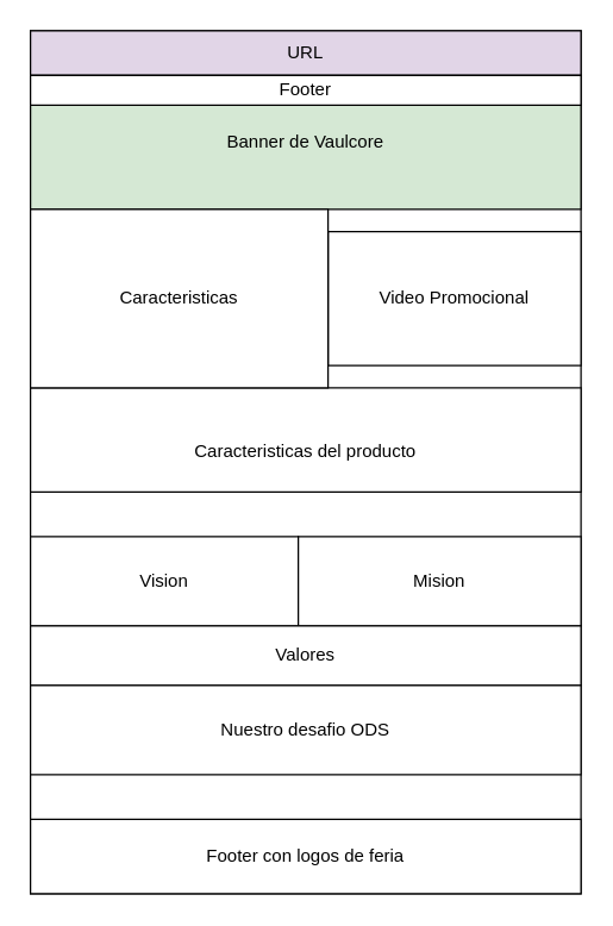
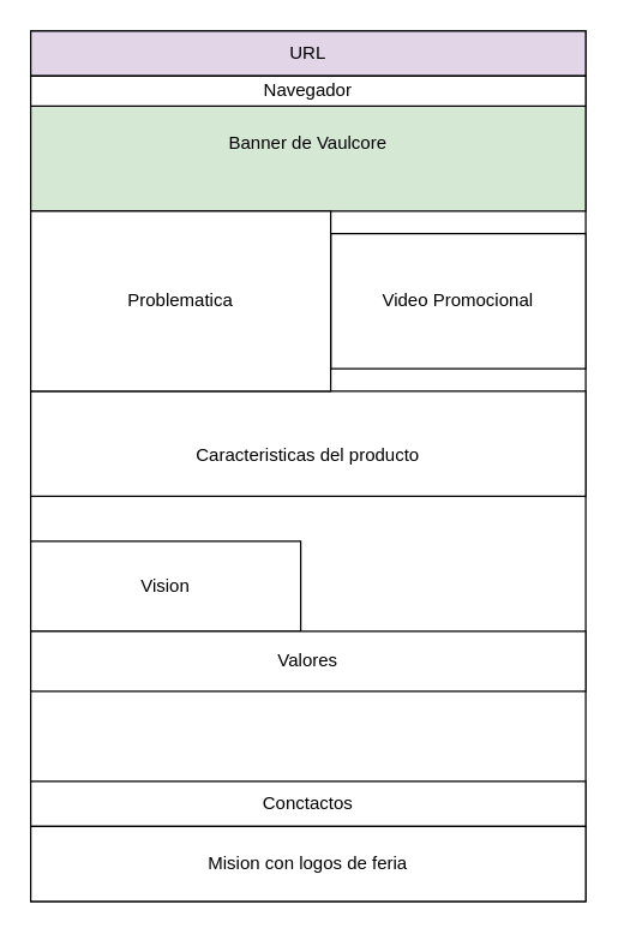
- <mxCell id="14" value="Footer" style="rounded=0;whiteSpace=wrap;html=1;" vertex="1" parent="1"><mxGeometry x="20" y="50" width="370" height="20" as="geometry" /></mxCell>
+ <mxCell id="14" value="Navegador" style="rounded=0;whiteSpace=wrap;html=1;" vertex="1" parent="1"><mxGeometry x="20" y="50" width="370" height="20" as="geometry" /></mxCell>
- <mxCell id="10" value="Caracteristicas" style="rounded=0;whiteSpace=wrap;html=1;" vertex="1" parent="1"><mxGeometry x="20" y="140" width="200" height="120" as="geometry" /></mxCell>
+ <mxCell id="10" value="Problematica" style="rounded=0;whiteSpace=wrap;html=1;" vertex="1" parent="1"><mxGeometry x="20" y="140" width="200" height="120" as="geometry" /></mxCell>
- <mxCell id="8" value="Mision" style="rounded=0;whiteSpace=wrap;html=1;" vertex="1" parent="1"><mxGeometry x="200" y="360" width="190" height="60" as="geometry" /></mxCell>
- <mxCell id="11" value="Nuestro desafio ODS" style="rounded=0;whiteSpace=wrap;html=1;" vertex="1" parent="1"><mxGeometry x="20" y="460" width="370" height="60" as="geometry" /></mxCell>
+ <mxCell id="12" value="Conctactos" style="rounded=0;whiteSpace=wrap;html=1;" vertex="1" parent="1"><mxGeometry x="20" y="520" width="370" height="30" as="geometry" /></mxCell>
- <mxCell id="13" value="Footer con logos de feria" style="rounded=0;whiteSpace=wrap;html=1;" vertex="1" parent="1"><mxGeometry x="20" y="550" width="370" height="50" as="geometry" /></mxCell>
+ <mxCell id="13" value="Mision con logos de feria" style="rounded=0;whiteSpace=wrap;html=1;" vertex="1" parent="1"><mxGeometry x="20" y="550" width="370" height="50" as="geometry" /></mxCell>
